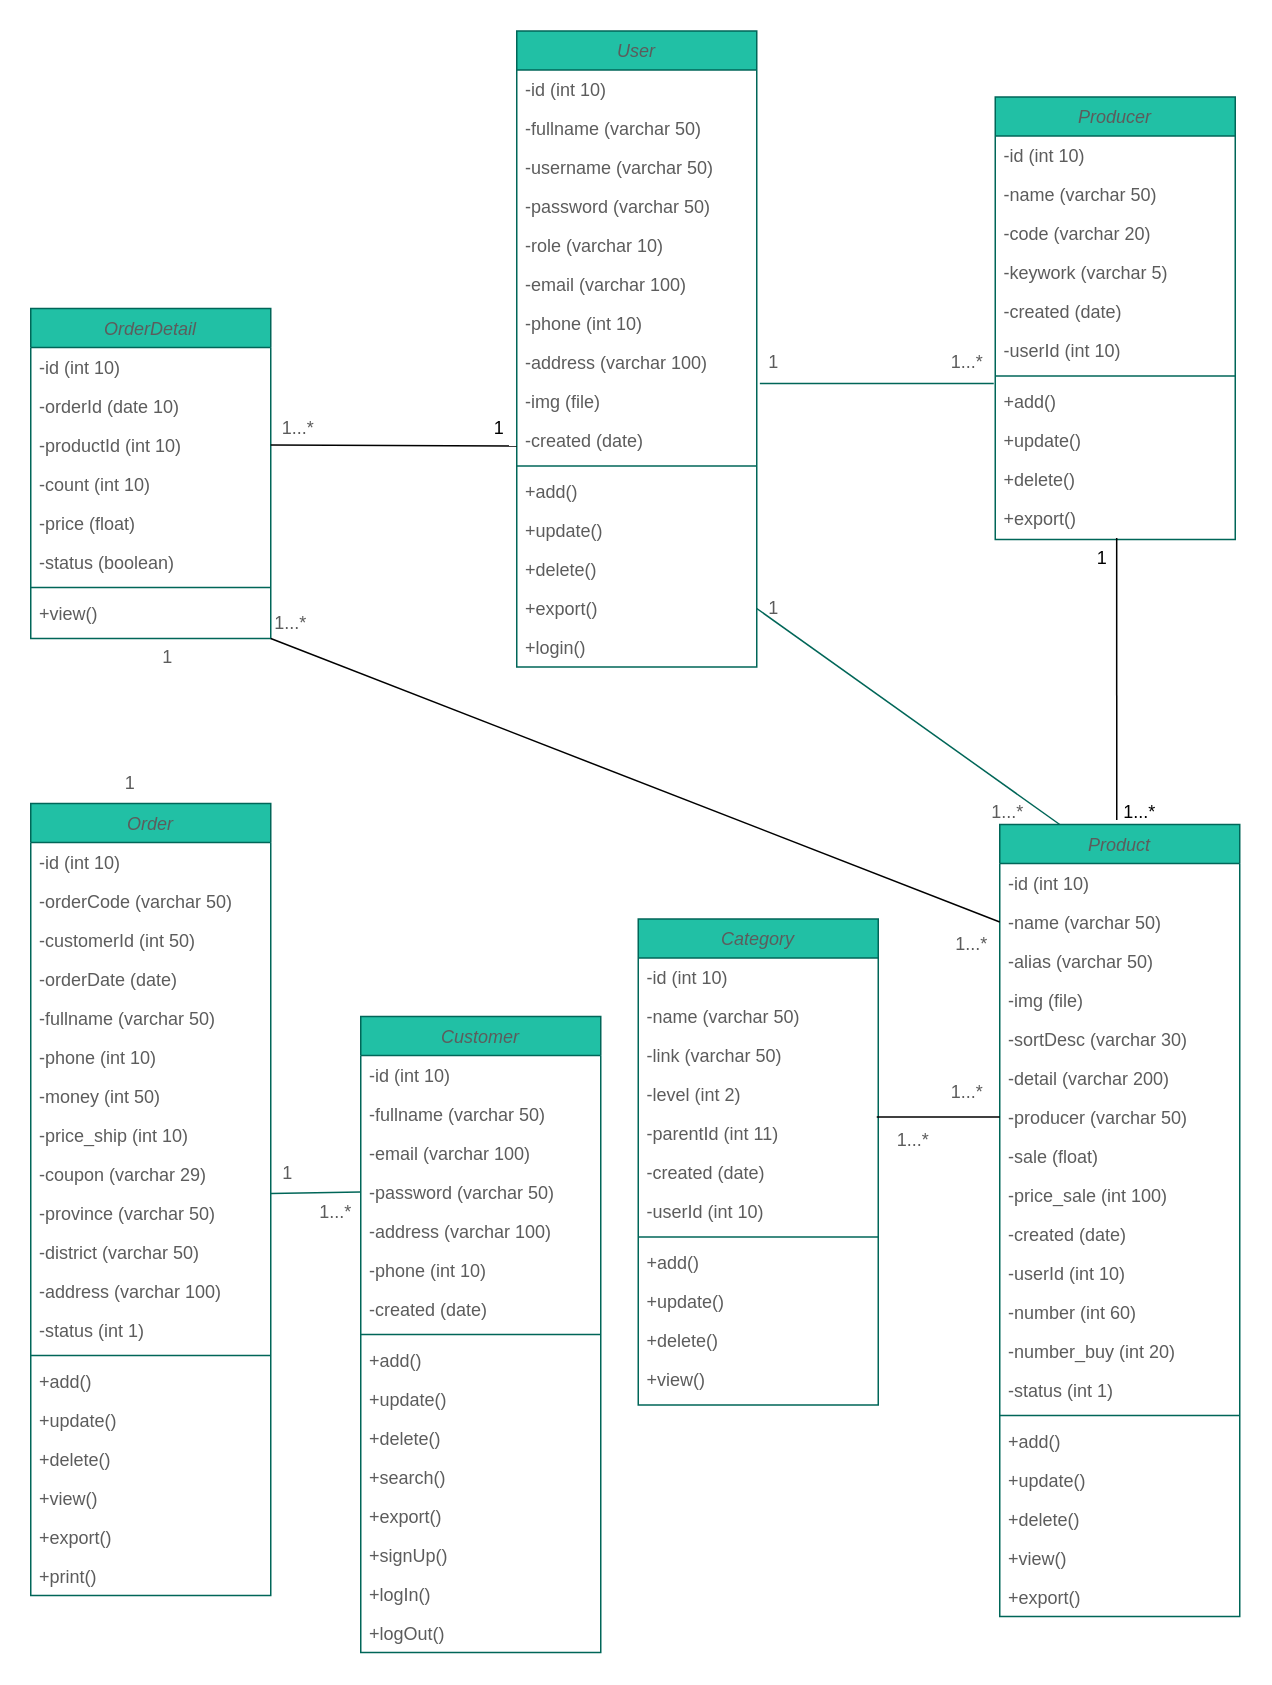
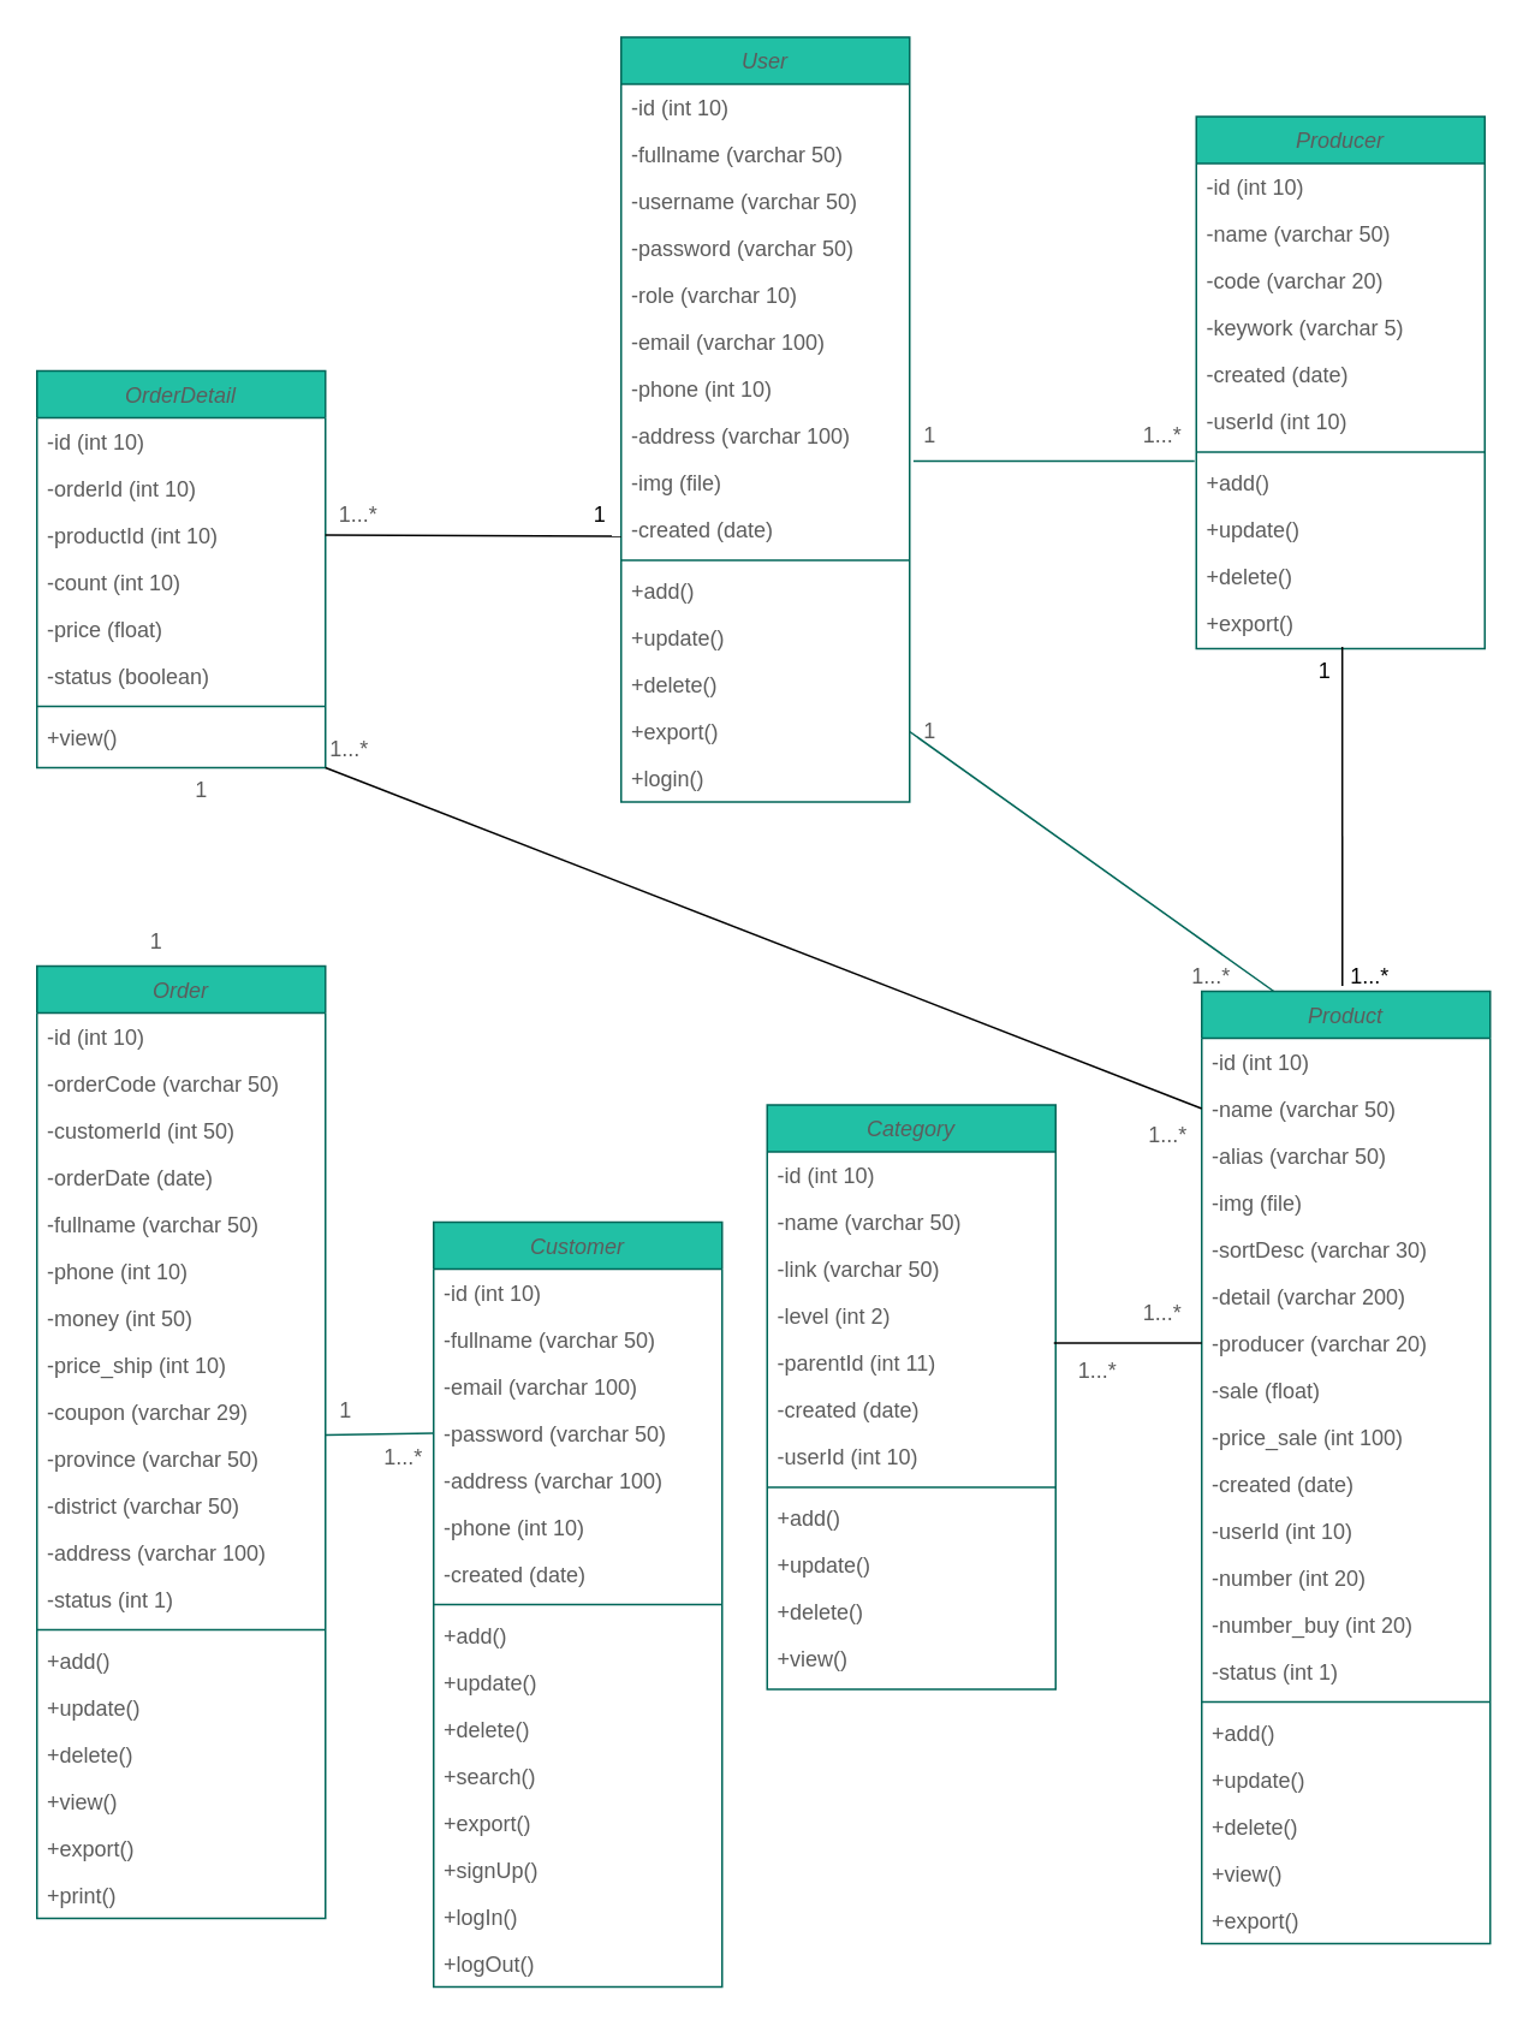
- <mxCell id="71" value="-orderId (date 10)" style="text;align=left;verticalAlign=top;spacingLeft=4;spacingRight=4;overflow=hidden;rotatable=0;points=[[0,0.5],[1,0.5]];portConstraint=eastwest;rounded=0;shadow=0;html=0;labelBackgroundColor=none;fontColor=#5C5C5C;" parent="69" vertex="1"><mxGeometry y="52" width="160" height="26" as="geometry" /></mxCell>
+ <mxCell id="71" value="-orderId (int 10)" style="text;align=left;verticalAlign=top;spacingLeft=4;spacingRight=4;overflow=hidden;rotatable=0;points=[[0,0.5],[1,0.5]];portConstraint=eastwest;rounded=0;shadow=0;html=0;labelBackgroundColor=none;fontColor=#5C5C5C;" parent="69" vertex="1"><mxGeometry y="52" width="160" height="26" as="geometry" /></mxCell>
- <mxCell id="38" value="-producer (varchar 50)" style="text;align=left;verticalAlign=top;spacingLeft=4;spacingRight=4;overflow=hidden;rotatable=0;points=[[0,0.5],[1,0.5]];portConstraint=eastwest;rounded=0;shadow=0;html=0;labelBackgroundColor=none;fontColor=#5C5C5C;" parent="31" vertex="1"><mxGeometry y="182" width="160" height="26" as="geometry" /></mxCell>
+ <mxCell id="38" value="-producer (varchar 20)" style="text;align=left;verticalAlign=top;spacingLeft=4;spacingRight=4;overflow=hidden;rotatable=0;points=[[0,0.5],[1,0.5]];portConstraint=eastwest;rounded=0;shadow=0;html=0;labelBackgroundColor=none;fontColor=#5C5C5C;" parent="31" vertex="1"><mxGeometry y="182" width="160" height="26" as="geometry" /></mxCell>
- <mxCell id="43" value="-number (int 60)" style="text;align=left;verticalAlign=top;spacingLeft=4;spacingRight=4;overflow=hidden;rotatable=0;points=[[0,0.5],[1,0.5]];portConstraint=eastwest;rounded=0;shadow=0;html=0;labelBackgroundColor=none;fontColor=#5C5C5C;" parent="31" vertex="1"><mxGeometry y="312" width="160" height="26" as="geometry" /></mxCell>
+ <mxCell id="43" value="-number (int 20)" style="text;align=left;verticalAlign=top;spacingLeft=4;spacingRight=4;overflow=hidden;rotatable=0;points=[[0,0.5],[1,0.5]];portConstraint=eastwest;rounded=0;shadow=0;html=0;labelBackgroundColor=none;fontColor=#5C5C5C;" parent="31" vertex="1"><mxGeometry y="312" width="160" height="26" as="geometry" /></mxCell>
